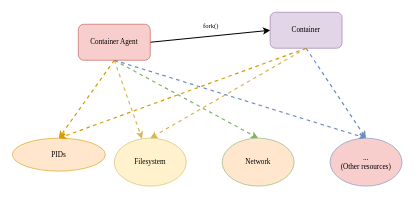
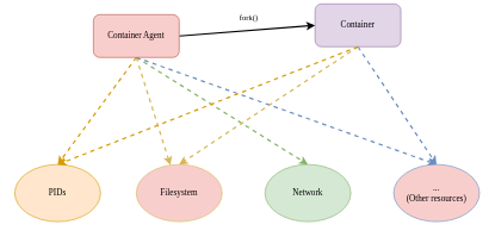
- <mxCell id="11" value="&lt;font face=&quot;Comic Sans MS&quot;&gt;Container&lt;/font&gt;" style="rounded=1;whiteSpace=wrap;html=1;fillColor=#e1d5e7;strokeColor=#9673a6;" parent="1" vertex="1"><mxGeometry x="450" y="20" width="120" height="60" as="geometry" /></mxCell>
+ <mxCell id="11" value="&lt;font face=&quot;Comic Sans MS&quot;&gt;Container&lt;/font&gt;" style="rounded=1;whiteSpace=wrap;html=1;fillColor=#e1d5e7;strokeColor=#9673a6;" parent="1" vertex="1"><mxGeometry x="440" y="5" width="120" height="60" as="geometry" /></mxCell>
- <mxCell id="8" value="&lt;font face=&quot;Comic Sans MS&quot;&gt;Container Agent&lt;/font&gt;" style="rounded=1;whiteSpace=wrap;html=1;fillColor=#f8cecc;strokeColor=#b85450;" parent="1" vertex="1"><mxGeometry x="130" y="40" width="120" height="60" as="geometry" /></mxCell>
+ <mxCell id="8" value="&lt;font face=&quot;Comic Sans MS&quot;&gt;Container Agent&lt;/font&gt;" style="rounded=1;whiteSpace=wrap;html=1;fillColor=#f8cecc;strokeColor=#b85450;" parent="1" vertex="1"><mxGeometry x="130" y="20" width="120" height="60" as="geometry" /></mxCell>
- <mxCell id="12" value="&lt;font face=&quot;Comic Sans MS&quot;&gt;PIDs&lt;/font&gt;" style="ellipse;whiteSpace=wrap;html=1;rounded=1;fillColor=#ffe6cc;strokeColor=#d79b00;" parent="1" vertex="1"><mxGeometry x="20" y="230" width="155" height="55" as="geometry" /></mxCell>
+ <mxCell id="12" value="&lt;font face=&quot;Comic Sans MS&quot;&gt;PIDs&lt;/font&gt;" style="ellipse;whiteSpace=wrap;html=1;rounded=1;fillColor=#ffe6cc;strokeColor=#d79b00;" parent="1" vertex="1"><mxGeometry x="20" y="230" width="120" height="80" as="geometry" /></mxCell>
- <mxCell id="14" value="&lt;font face=&quot;Comic Sans MS&quot;&gt;Filesystem&lt;/font&gt;" style="ellipse;whiteSpace=wrap;html=1;rounded=1;fillColor=#fff2cc;strokeColor=#d6b656;" parent="1" vertex="1"><mxGeometry x="190" y="230" width="120" height="80" as="geometry" /></mxCell>
+ <mxCell id="14" value="&lt;font face=&quot;Comic Sans MS&quot;&gt;Filesystem&lt;/font&gt;" style="ellipse;whiteSpace=wrap;html=1;rounded=1;fillColor=#f8cecc;strokeColor=#d6b656;" parent="1" vertex="1"><mxGeometry x="190" y="230" width="120" height="80" as="geometry" /></mxCell>
- <mxCell id="13" value="&lt;font face=&quot;Comic Sans MS&quot;&gt;Network&lt;/font&gt;" style="ellipse;whiteSpace=wrap;html=1;rounded=1;fillColor=#ffe6cc;strokeColor=#82b366;" parent="1" vertex="1"><mxGeometry x="370" y="230" width="120" height="80" as="geometry" /></mxCell>
+ <mxCell id="13" value="&lt;font face=&quot;Comic Sans MS&quot;&gt;Network&lt;/font&gt;" style="ellipse;whiteSpace=wrap;html=1;rounded=1;fillColor=#d5e8d4;strokeColor=#82b366;" parent="1" vertex="1"><mxGeometry x="370" y="230" width="120" height="80" as="geometry" /></mxCell>
